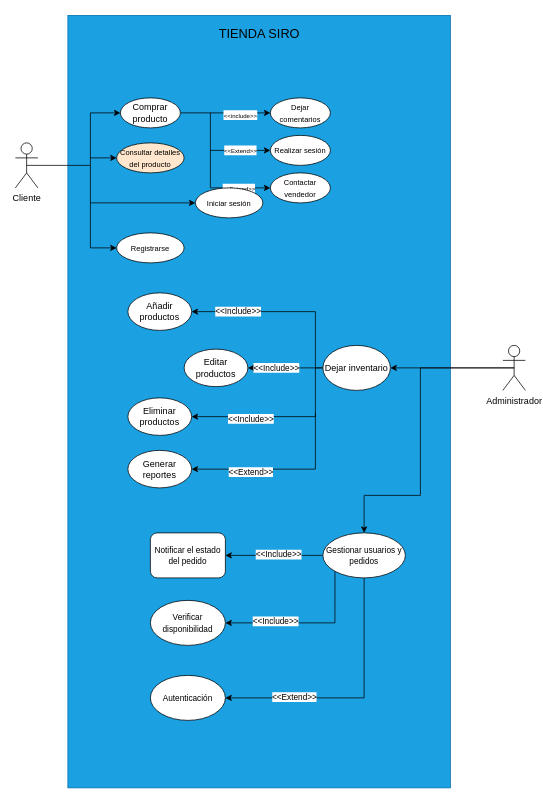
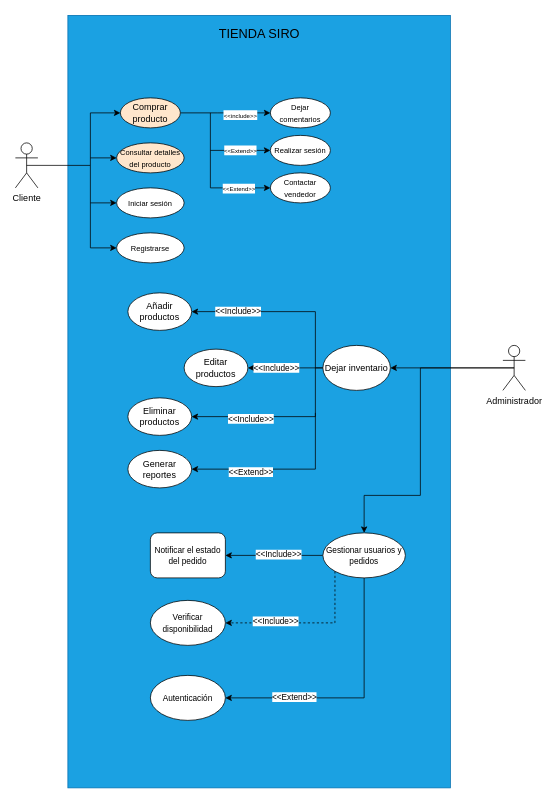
- <mxCell id="7" value="Comprar producto" style="ellipse;whiteSpace=wrap;html=1;" vertex="1" parent="1"><mxGeometry x="160" y="130" width="80" height="40" as="geometry" /></mxCell>
+ <mxCell id="7" value="Comprar producto" style="ellipse;whiteSpace=wrap;html=1;fillColor=#ffe6cc;" vertex="1" parent="1"><mxGeometry x="160" y="130" width="80" height="40" as="geometry" /></mxCell>
- <mxCell id="16" value="&lt;font style=&quot;font-size: 10px;&quot;&gt;Iniciar sesión&lt;/font&gt;" style="ellipse;whiteSpace=wrap;html=1;" vertex="1" parent="1"><mxGeometry x="260" y="250" width="90" height="40" as="geometry" /></mxCell>
+ <mxCell id="16" value="&lt;font style=&quot;font-size: 10px;&quot;&gt;Iniciar sesión&lt;/font&gt;" style="ellipse;whiteSpace=wrap;html=1;" vertex="1" parent="1"><mxGeometry x="155" y="250" width="90" height="40" as="geometry" /></mxCell>
- <mxCell id="39" style="edgeStyle=orthogonalEdgeStyle;rounded=0;orthogonalLoop=1;jettySize=auto;html=1;exitX=0;exitY=1;exitDx=0;exitDy=0;entryX=1;entryY=0.5;entryDx=0;entryDy=0;" edge="1" parent="1" source="43" target="45"><mxGeometry relative="1" as="geometry"><Array as="points"><mxPoint x="446" y="830" /></Array></mxGeometry></mxCell>
+ <mxCell id="39" style="edgeStyle=orthogonalEdgeStyle;rounded=0;orthogonalLoop=1;jettySize=auto;html=1;exitX=0;exitY=1;exitDx=0;exitDy=0;entryX=1;entryY=0.5;entryDx=0;entryDy=0;dashed=1;" edge="1" parent="1" source="43" target="45"><mxGeometry relative="1" as="geometry"><Array as="points"><mxPoint x="446" y="830" /></Array></mxGeometry></mxCell>
